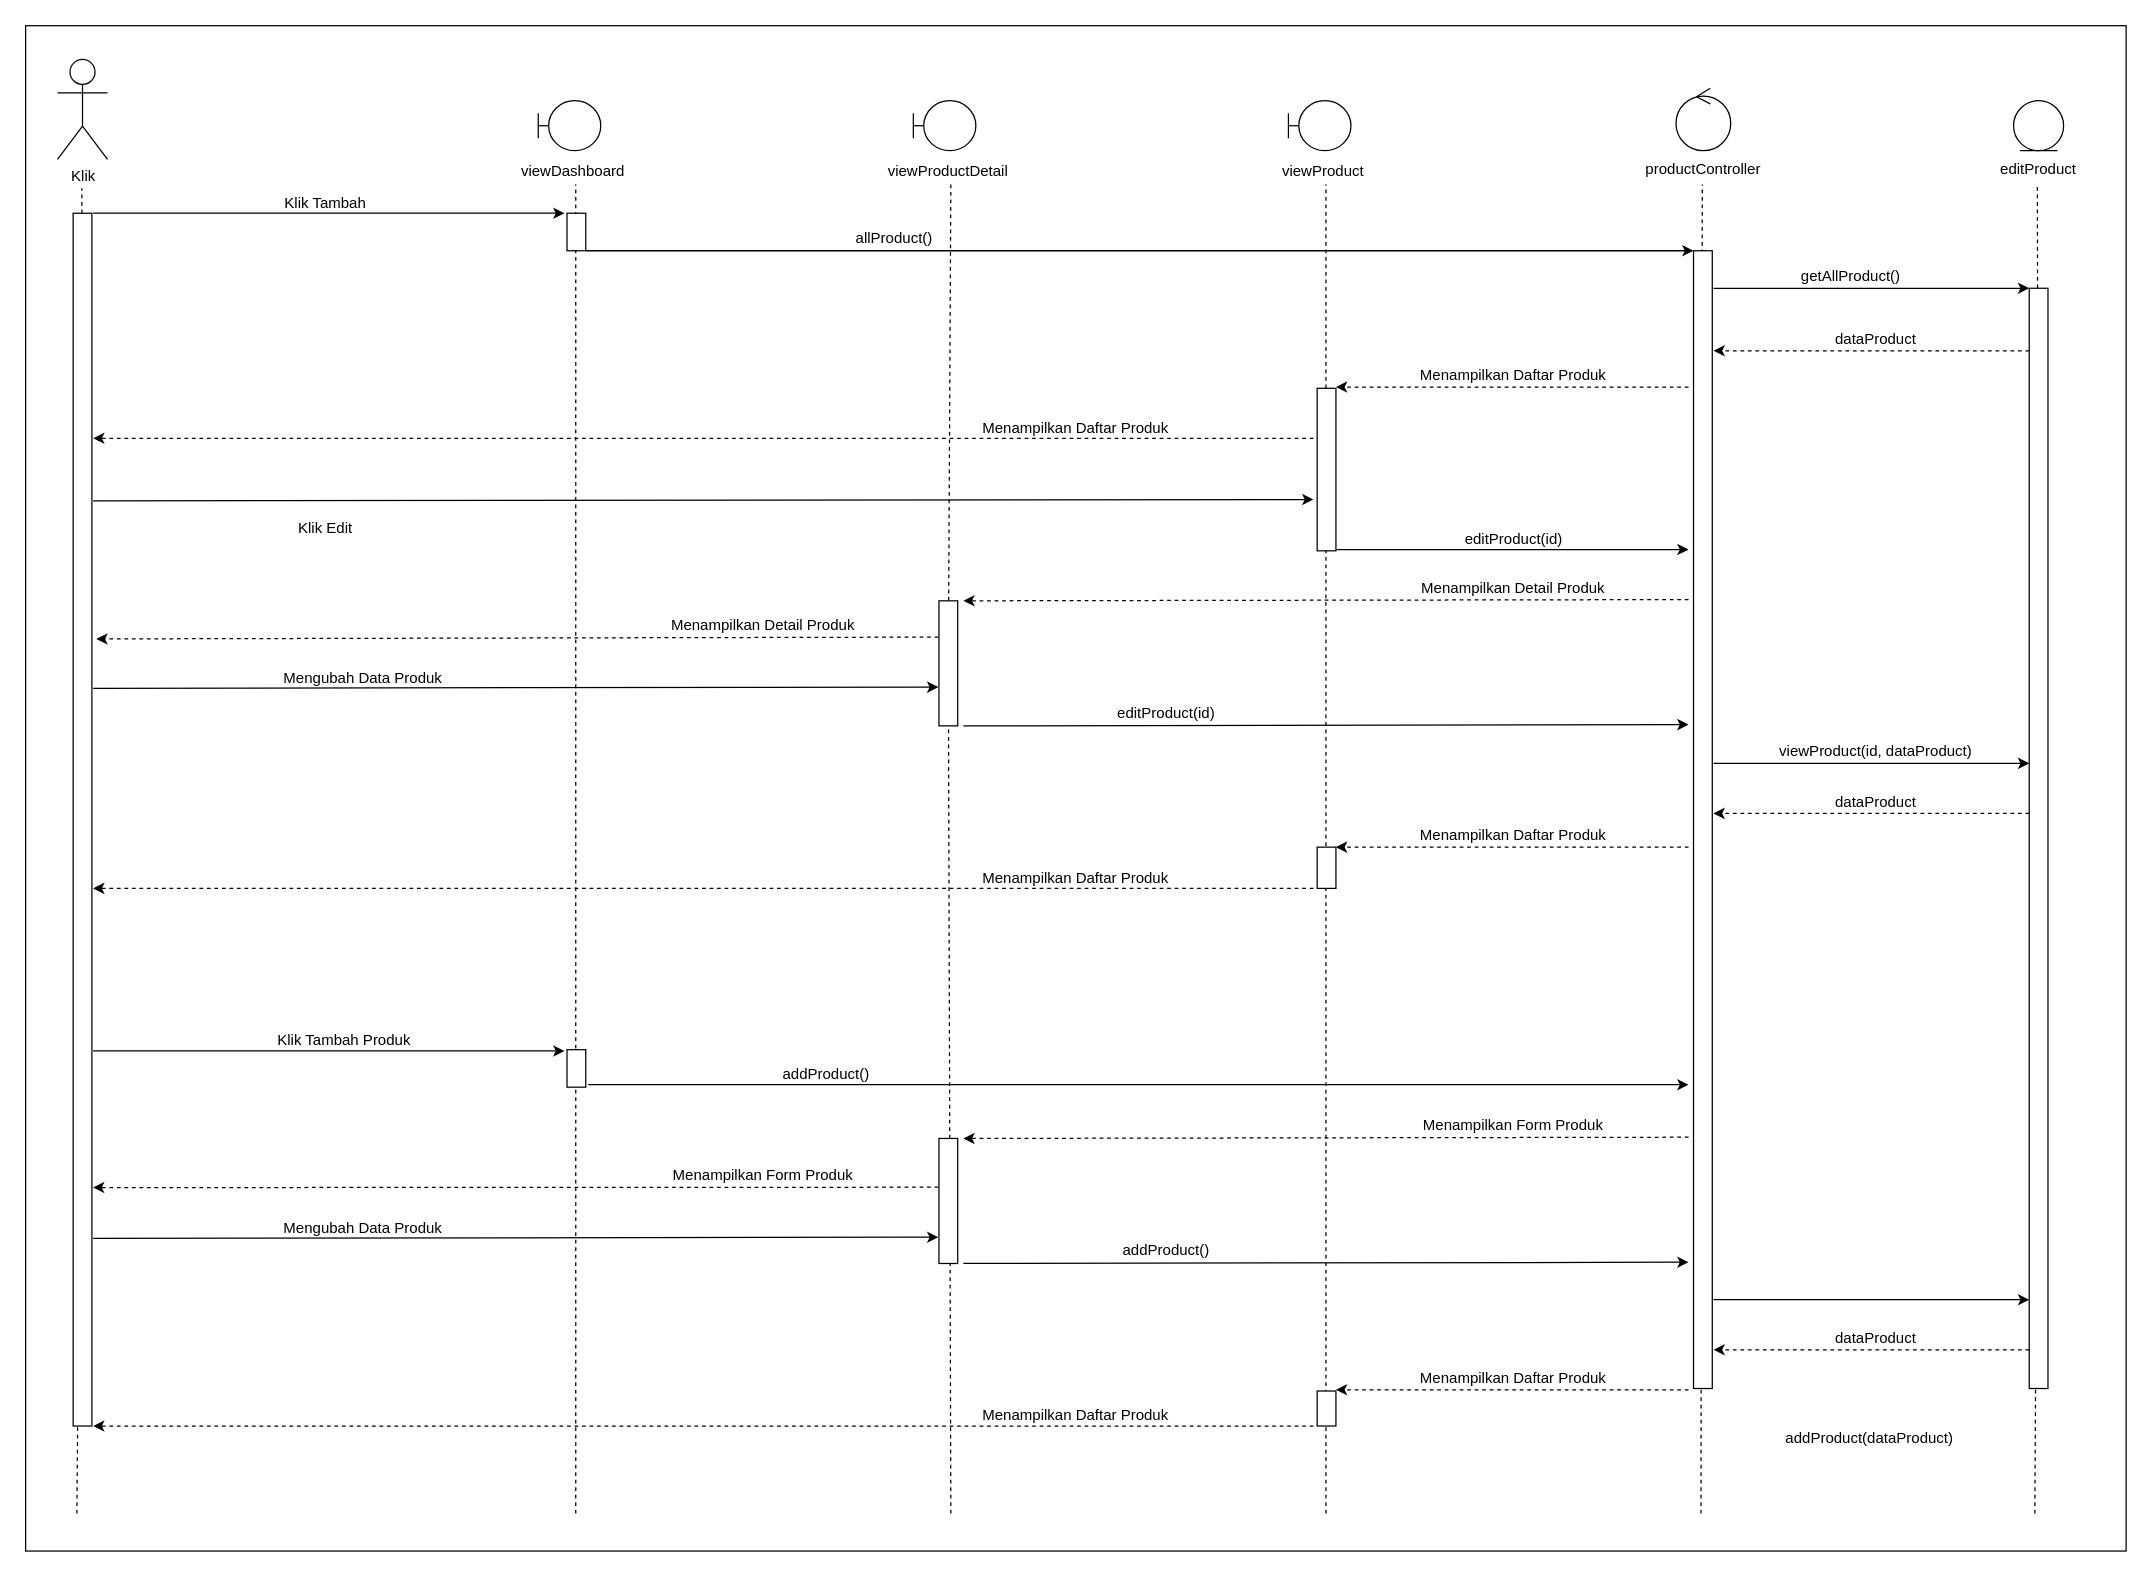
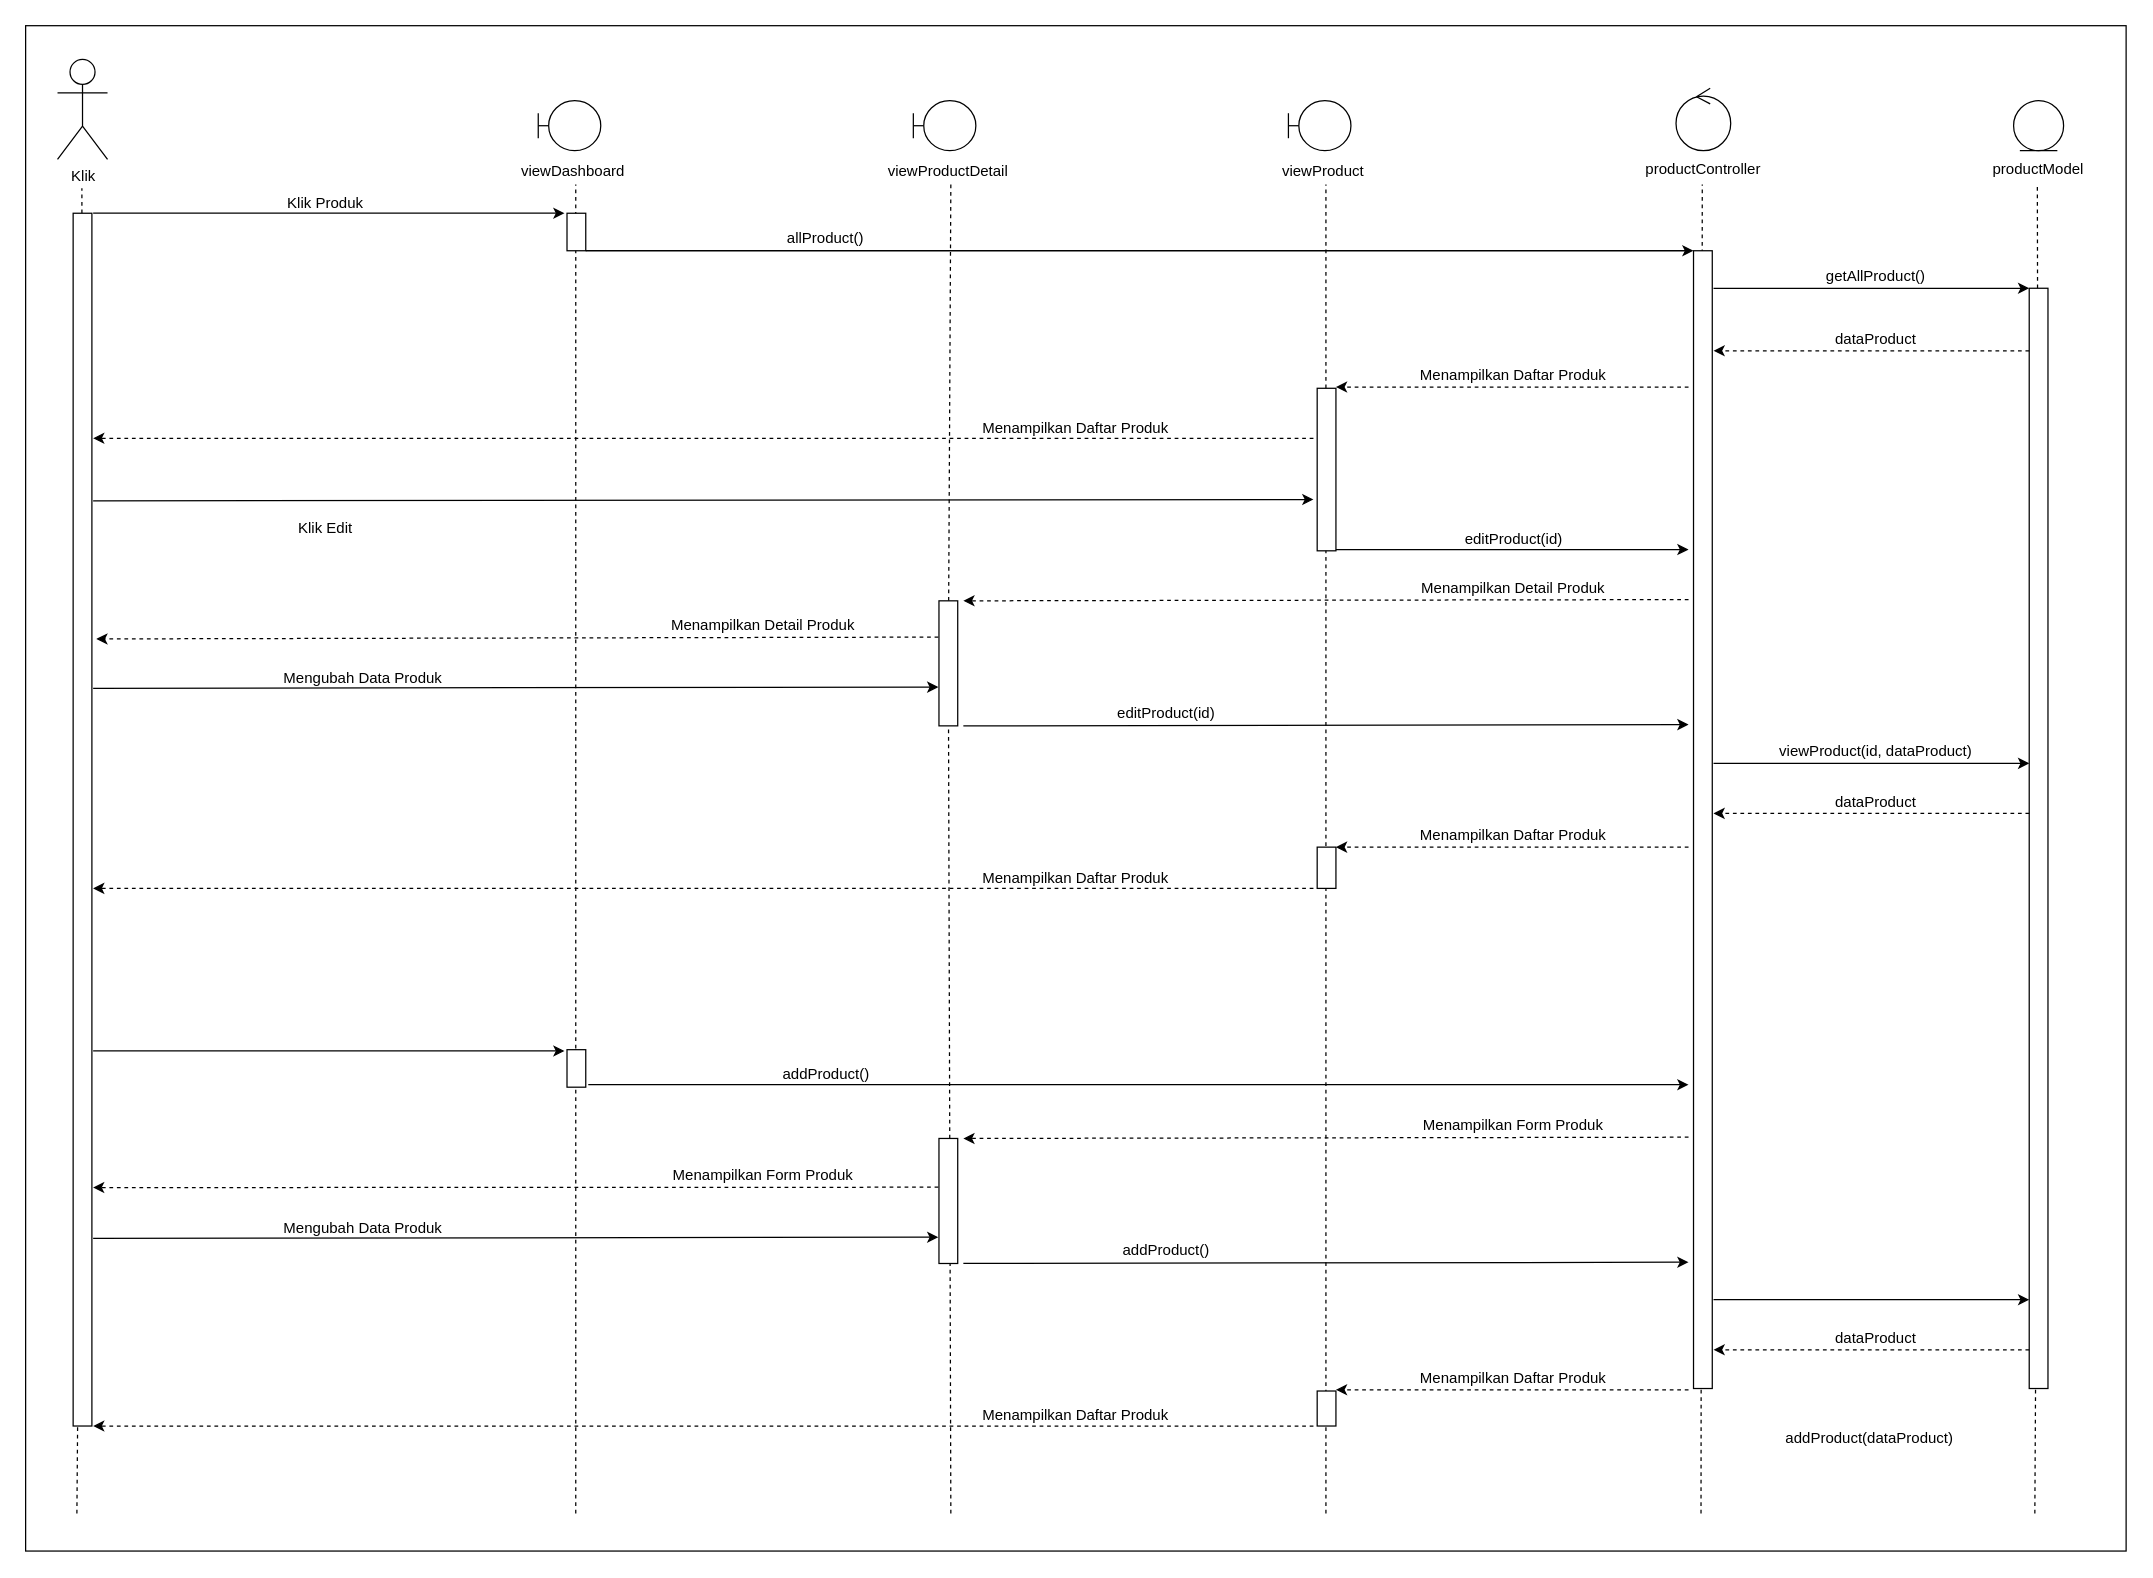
- <mxCell id="23" value="editProduct" style="text;html=1;strokeColor=none;fillColor=none;align=center;verticalAlign=middle;whiteSpace=wrap;rounded=0;" vertex="1" parent="1"><mxGeometry x="1600" y="120" width="60" height="30" as="geometry" /></mxCell>
+ <mxCell id="23" value="productModel" style="text;html=1;strokeColor=none;fillColor=none;align=center;verticalAlign=middle;whiteSpace=wrap;rounded=0;" vertex="1" parent="1"><mxGeometry x="1600" y="120" width="60" height="30" as="geometry" /></mxCell>
- <mxCell id="24" value="Klik Tambah" style="text;html=1;strokeColor=none;fillColor=none;align=center;verticalAlign=middle;whiteSpace=wrap;rounded=0;" vertex="1" parent="1"><mxGeometry x="210" y="147" width="100" height="30" as="geometry" /></mxCell>
+ <mxCell id="24" value="Klik Produk" style="text;html=1;strokeColor=none;fillColor=none;align=center;verticalAlign=middle;whiteSpace=wrap;rounded=0;" vertex="1" parent="1"><mxGeometry x="210" y="147" width="100" height="30" as="geometry" /></mxCell>
- <mxCell id="36" value="allProduct()" style="text;html=1;strokeColor=none;fillColor=none;align=center;verticalAlign=middle;whiteSpace=wrap;rounded=0;" vertex="1" parent="1"><mxGeometry x="665" y="175" width="100" height="30" as="geometry" /></mxCell>
+ <mxCell id="36" value="allProduct()" style="text;html=1;strokeColor=none;fillColor=none;align=center;verticalAlign=middle;whiteSpace=wrap;rounded=0;" vertex="1" parent="1"><mxGeometry x="610" y="175" width="100" height="30" as="geometry" /></mxCell>
- <mxCell id="26" value="getAllProduct()" style="text;html=1;strokeColor=none;fillColor=none;align=center;verticalAlign=middle;whiteSpace=wrap;rounded=0;" vertex="1" parent="1"><mxGeometry x="1430" y="206" width="100" height="30" as="geometry" /></mxCell>
+ <mxCell id="26" value="getAllProduct()" style="text;html=1;strokeColor=none;fillColor=none;align=center;verticalAlign=middle;whiteSpace=wrap;rounded=0;" vertex="1" parent="1"><mxGeometry x="1450" y="206" width="100" height="30" as="geometry" /></mxCell>
- <mxCell id="66" value="Klik Tambah Produk" style="text;html=1;strokeColor=none;fillColor=none;align=center;verticalAlign=middle;whiteSpace=wrap;rounded=0;" vertex="1" parent="1"><mxGeometry x="210" y="817" width="130" height="30" as="geometry" /></mxCell>
